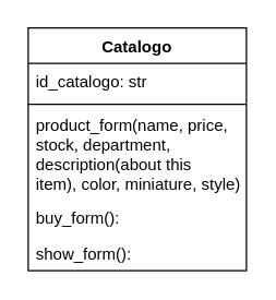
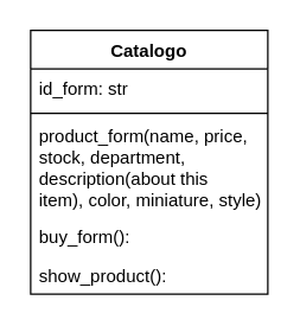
- <mxCell id="3" value="id_catalogo: str" style="text;align=left;verticalAlign=top;spacingLeft=4;spacingRight=4;overflow=hidden;rotatable=0;points=[[0,0.5],[1,0.5]];portConstraint=eastwest;" vertex="1" parent="2"><mxGeometry y="26" width="160" height="26" as="geometry" /></mxCell>
+ <mxCell id="3" value="id_form: str" style="text;align=left;verticalAlign=top;spacingLeft=4;spacingRight=4;overflow=hidden;rotatable=0;points=[[0,0.5],[1,0.5]];portConstraint=eastwest;" vertex="1" parent="2"><mxGeometry y="26" width="160" height="26" as="geometry" /></mxCell>
- <mxCell id="7" value="show_form(): &#10;" style="text;align=left;verticalAlign=top;spacingLeft=4;spacingRight=4;overflow=hidden;rotatable=0;points=[[0,0.5],[1,0.5]];portConstraint=eastwest;" vertex="1" parent="2"><mxGeometry y="152" width="160" height="26" as="geometry" /></mxCell>
+ <mxCell id="7" value="show_product(): &#10;" style="text;align=left;verticalAlign=top;spacingLeft=4;spacingRight=4;overflow=hidden;rotatable=0;points=[[0,0.5],[1,0.5]];portConstraint=eastwest;" vertex="1" parent="2"><mxGeometry y="152" width="160" height="26" as="geometry" /></mxCell>
